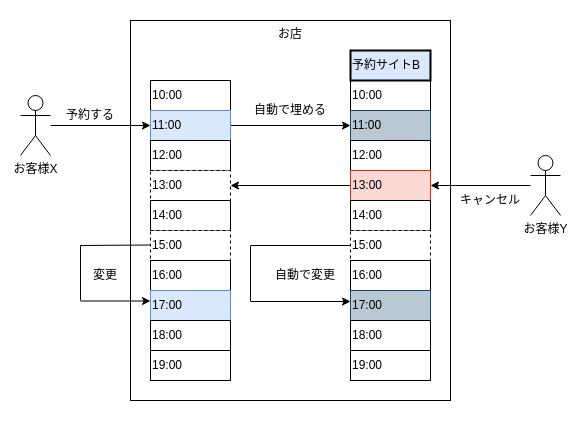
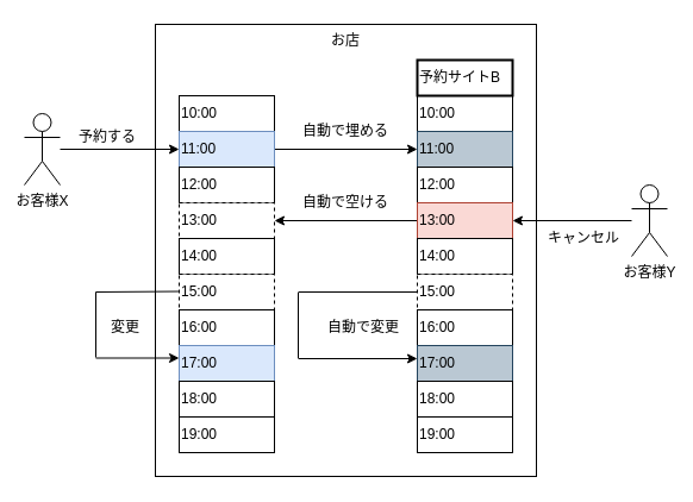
- <mxCell id="25" value="予約サイトB" style="rounded=0;whiteSpace=wrap;html=1;align=left;verticalAlign=middle;strokeWidth=2;fillColor=#dae8fc;" parent="1" vertex="1"><mxGeometry x="350" y="50" width="80" height="30" as="geometry" /></mxCell>
+ <mxCell id="25" value="予約サイトB" style="rounded=0;whiteSpace=wrap;html=1;align=left;verticalAlign=middle;strokeWidth=2;" parent="1" vertex="1"><mxGeometry x="350" y="50" width="80" height="30" as="geometry" /></mxCell>
+ <mxCell id="33" value="自動で空ける" style="text;html=1;strokeColor=none;fillColor=none;align=center;verticalAlign=middle;whiteSpace=wrap;rounded=0;glass=0;" parent="1" vertex="1"><mxGeometry x="240" y="155" width="100" height="30" as="geometry" /></mxCell>
